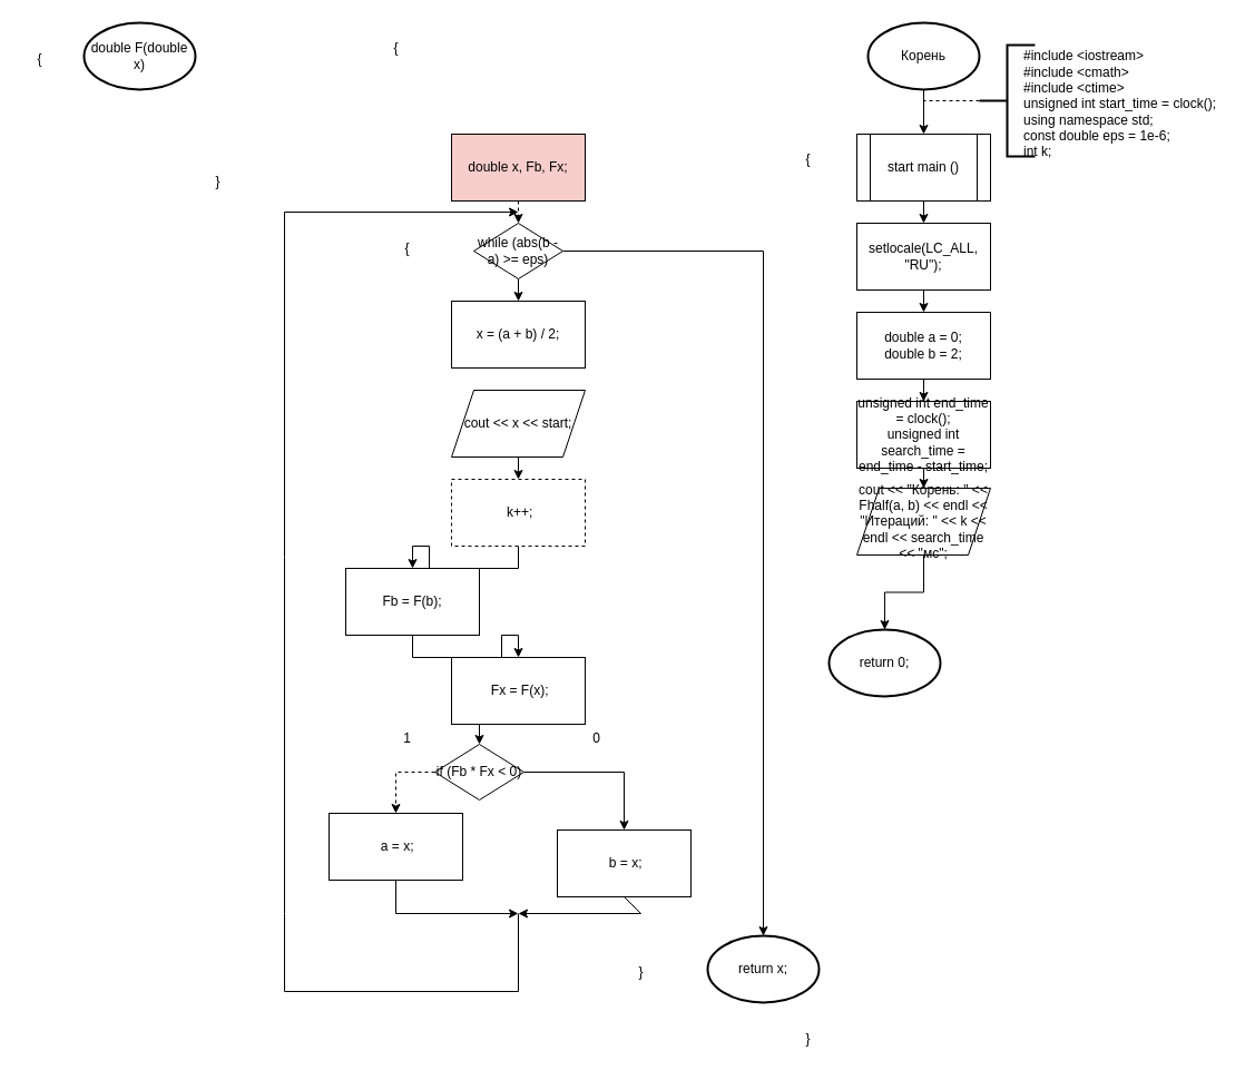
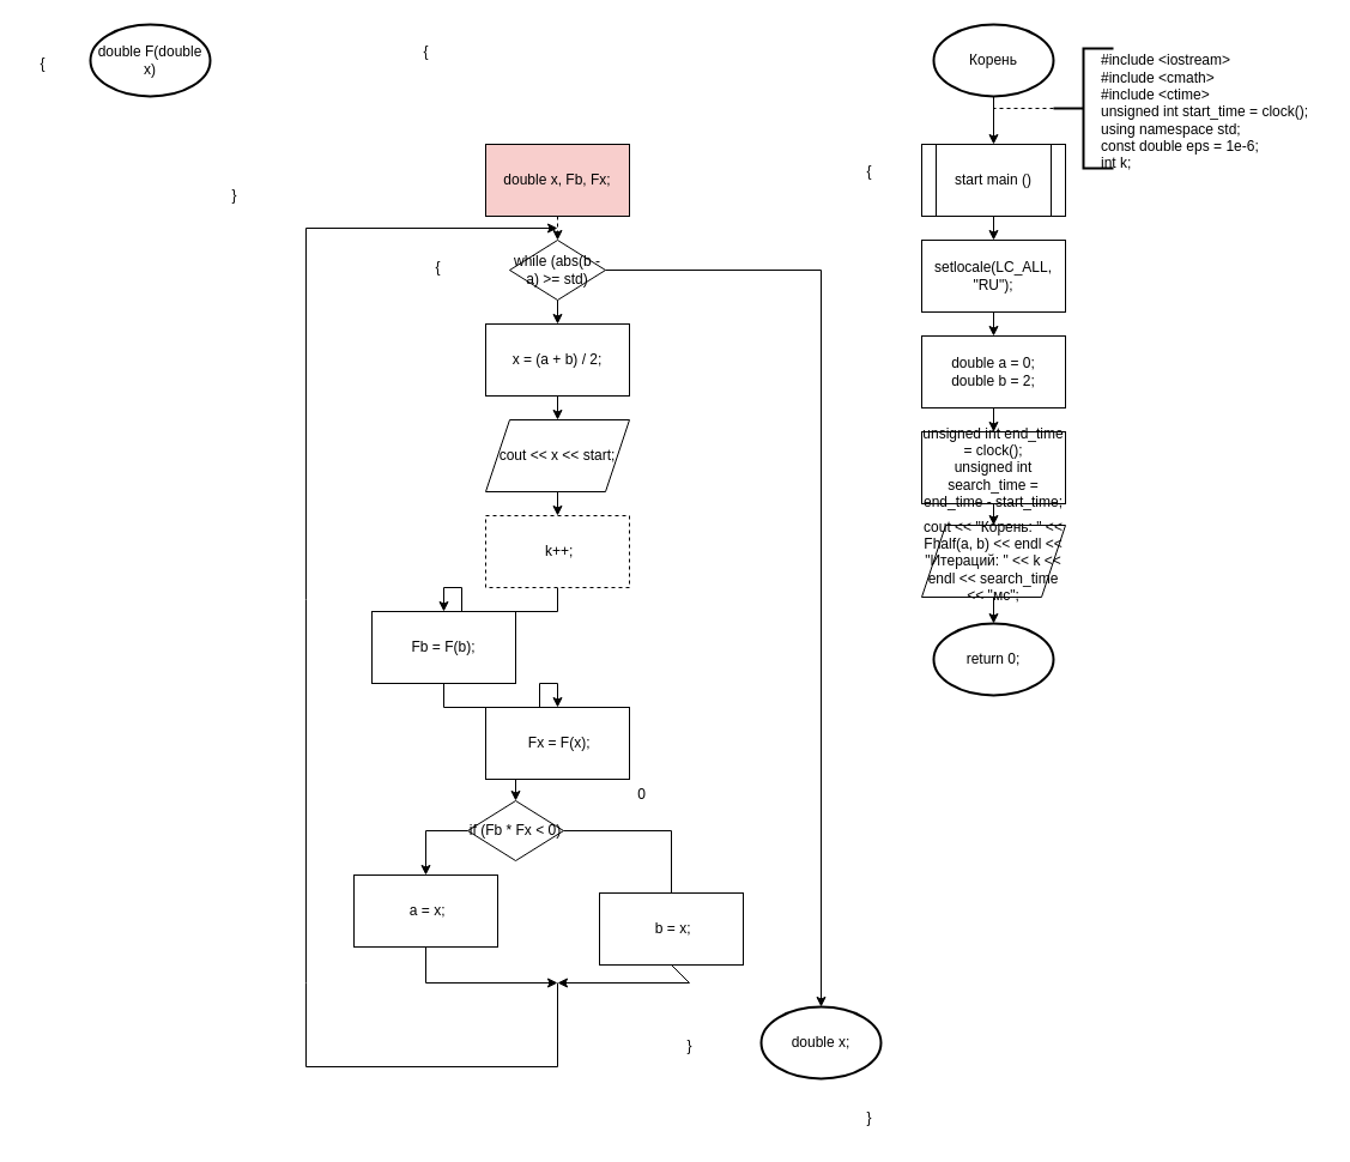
- <mxCell id="18" value="while (abs(b - a) &amp;gt;= eps)" style="rhombus;whiteSpace=wrap;html=1;" parent="1" vertex="1"><mxGeometry x="425" y="200" width="80" height="50" as="geometry" /></mxCell>
+ <mxCell id="18" value="while (abs(b - a) &amp;gt;= std)" style="rhombus;whiteSpace=wrap;html=1;" parent="1" vertex="1"><mxGeometry x="425" y="200" width="80" height="50" as="geometry" /></mxCell>
+ <mxCell id="19" style="edgeStyle=orthogonalEdgeStyle;rounded=0;orthogonalLoop=1;jettySize=auto;html=1;exitX=0.5;exitY=1;exitDx=0;exitDy=0;entryX=0.5;entryY=0;entryDx=0;entryDy=0;" parent="1" source="20" target="22" edge="1"><mxGeometry relative="1" as="geometry" /></mxCell>
- <mxCell id="49" value="return 0;" style="strokeWidth=2;html=1;shape=mxgraph.flowchart.start_1;whiteSpace=wrap;" parent="1" vertex="1"><mxGeometry x="744" y="565" width="100" height="60" as="geometry" /></mxCell>
+ <mxCell id="49" value="return 0;" style="strokeWidth=2;html=1;shape=mxgraph.flowchart.start_1;whiteSpace=wrap;" parent="1" vertex="1"><mxGeometry x="779" y="520" width="100" height="60" as="geometry" /></mxCell>
- <mxCell id="38" value="1" style="text;html=1;align=center;verticalAlign=middle;resizable=0;points=[];autosize=1;strokeColor=none;fillColor=none;" parent="1" vertex="1"><mxGeometry x="350" y="648" width="30" height="30" as="geometry" /></mxCell>
- <mxCell id="29" style="edgeStyle=orthogonalEdgeStyle;rounded=0;orthogonalLoop=1;jettySize=auto;html=1;exitX=0;exitY=0.5;exitDx=0;exitDy=0;entryX=0.5;entryY=0;entryDx=0;entryDy=0;dashed=1;" parent="1" source="31" target="32" edge="1"><mxGeometry relative="1" as="geometry" /></mxCell>
+ <mxCell id="29" style="edgeStyle=orthogonalEdgeStyle;rounded=0;orthogonalLoop=1;jettySize=auto;html=1;exitX=0;exitY=0.5;exitDx=0;exitDy=0;entryX=0.5;entryY=0;entryDx=0;entryDy=0;" parent="1" source="31" target="32" edge="1"><mxGeometry relative="1" as="geometry" /></mxCell>
- <mxCell id="30" style="edgeStyle=orthogonalEdgeStyle;rounded=0;orthogonalLoop=1;jettySize=auto;html=1;exitX=1;exitY=0.5;exitDx=0;exitDy=0;entryX=0.5;entryY=0;entryDx=0;entryDy=0;" parent="1" source="31" target="33" edge="1"><mxGeometry relative="1" as="geometry" /></mxCell>
+ <mxCell id="30" style="edgeStyle=orthogonalEdgeStyle;rounded=0;orthogonalLoop=1;jettySize=auto;html=1;exitX=1;exitY=0.5;exitDx=0;exitDy=0;entryX=0.5;entryY=0;entryDx=0;entryDy=0;endArrow=none;" parent="1" source="31" target="33" edge="1"><mxGeometry relative="1" as="geometry" /></mxCell>
- <mxCell id="34" value="return x;" style="strokeWidth=2;html=1;shape=mxgraph.flowchart.start_1;whiteSpace=wrap;" parent="1" vertex="1"><mxGeometry x="635" y="840" width="100" height="60" as="geometry" /></mxCell>
+ <mxCell id="34" value="double x;" style="strokeWidth=2;html=1;shape=mxgraph.flowchart.start_1;whiteSpace=wrap;" parent="1" vertex="1"><mxGeometry x="635" y="840" width="100" height="60" as="geometry" /></mxCell>
